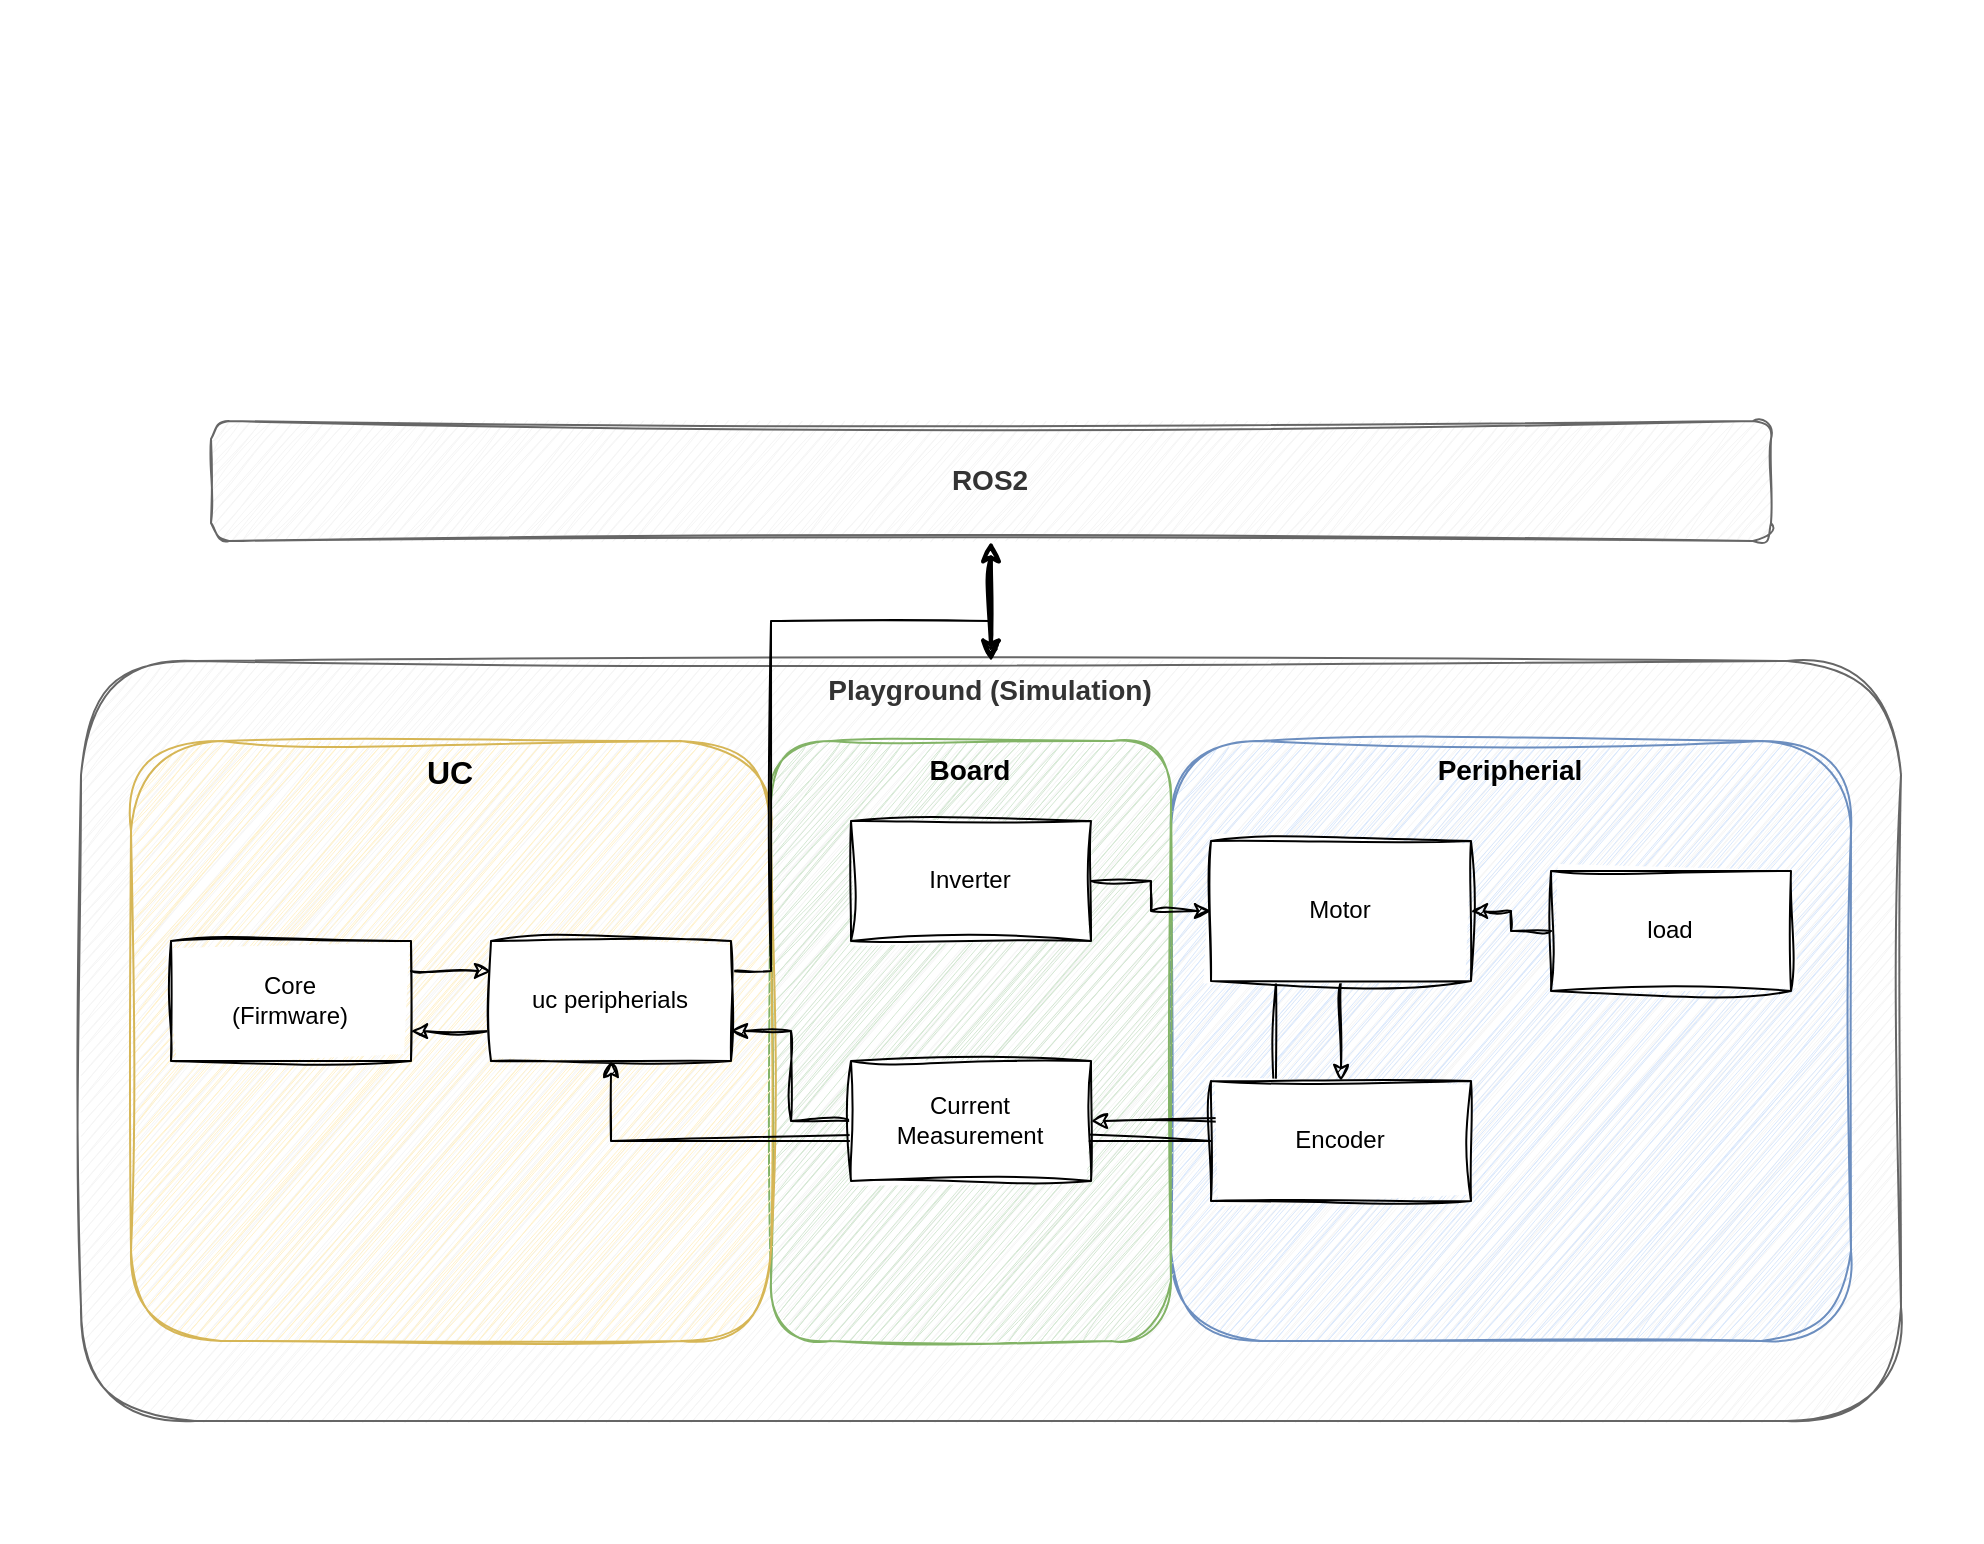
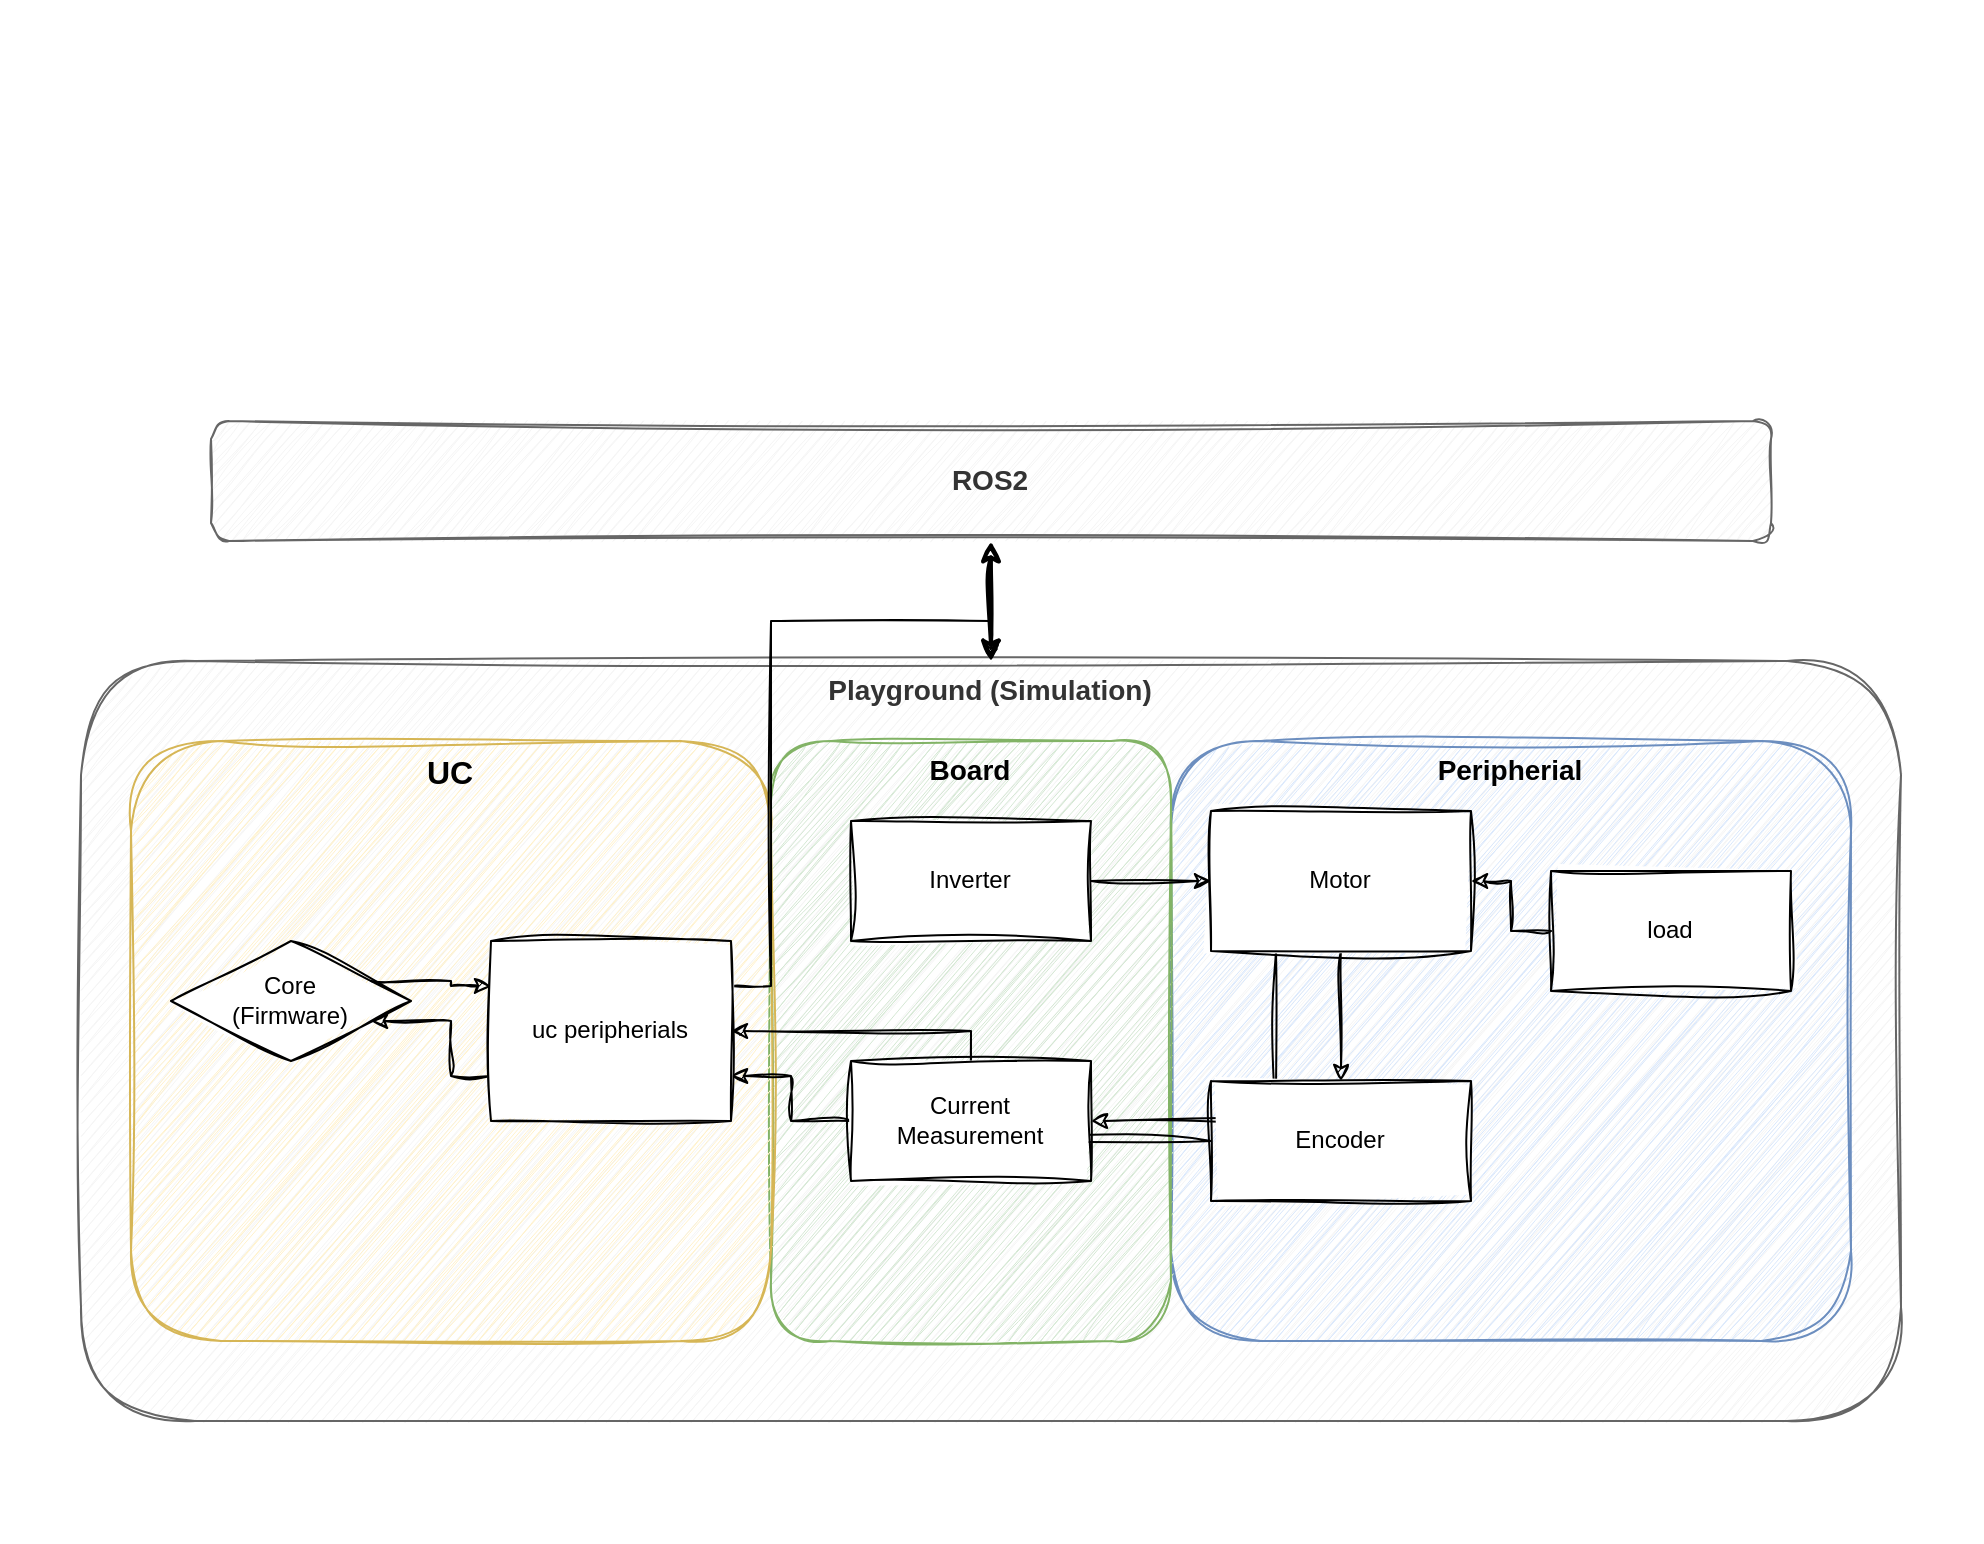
- <mxCell id="9" value="Motor" style="rounded=0;whiteSpace=wrap;html=1;sketch=1;curveFitting=1;jiggle=2;" vertex="1" parent="1"><mxGeometry x="605" y="420" width="130" height="70" as="geometry" /></mxCell>
+ <mxCell id="9" value="Motor" style="rounded=0;whiteSpace=wrap;html=1;sketch=1;curveFitting=1;jiggle=2;" vertex="1" parent="1"><mxGeometry x="605" y="405" width="130" height="70" as="geometry" /></mxCell>
- <mxCell id="20" value="Core&lt;br&gt;(Firmware)" style="rounded=0;whiteSpace=wrap;html=1;sketch=1;curveFitting=1;jiggle=2;" vertex="1" parent="1"><mxGeometry x="85" y="470" width="120" height="60" as="geometry" /></mxCell>
+ <mxCell id="20" value="Core&lt;br&gt;(Firmware)" style="rhombus;whiteSpace=wrap;html=1;sketch=1;curveFitting=1;jiggle=2;" vertex="1" parent="1"><mxGeometry x="85" y="470" width="120" height="60" as="geometry" /></mxCell>
- <mxCell id="18" value="uc peripherials" style="rounded=0;whiteSpace=wrap;html=1;sketch=1;curveFitting=1;jiggle=2;" vertex="1" parent="1"><mxGeometry x="245" y="470" width="120" height="60" as="geometry" /></mxCell>
+ <mxCell id="18" value="uc peripherials" style="rounded=0;whiteSpace=wrap;html=1;sketch=1;curveFitting=1;jiggle=2;" vertex="1" parent="1"><mxGeometry x="245" y="470" width="120" height="90" as="geometry" /></mxCell>
